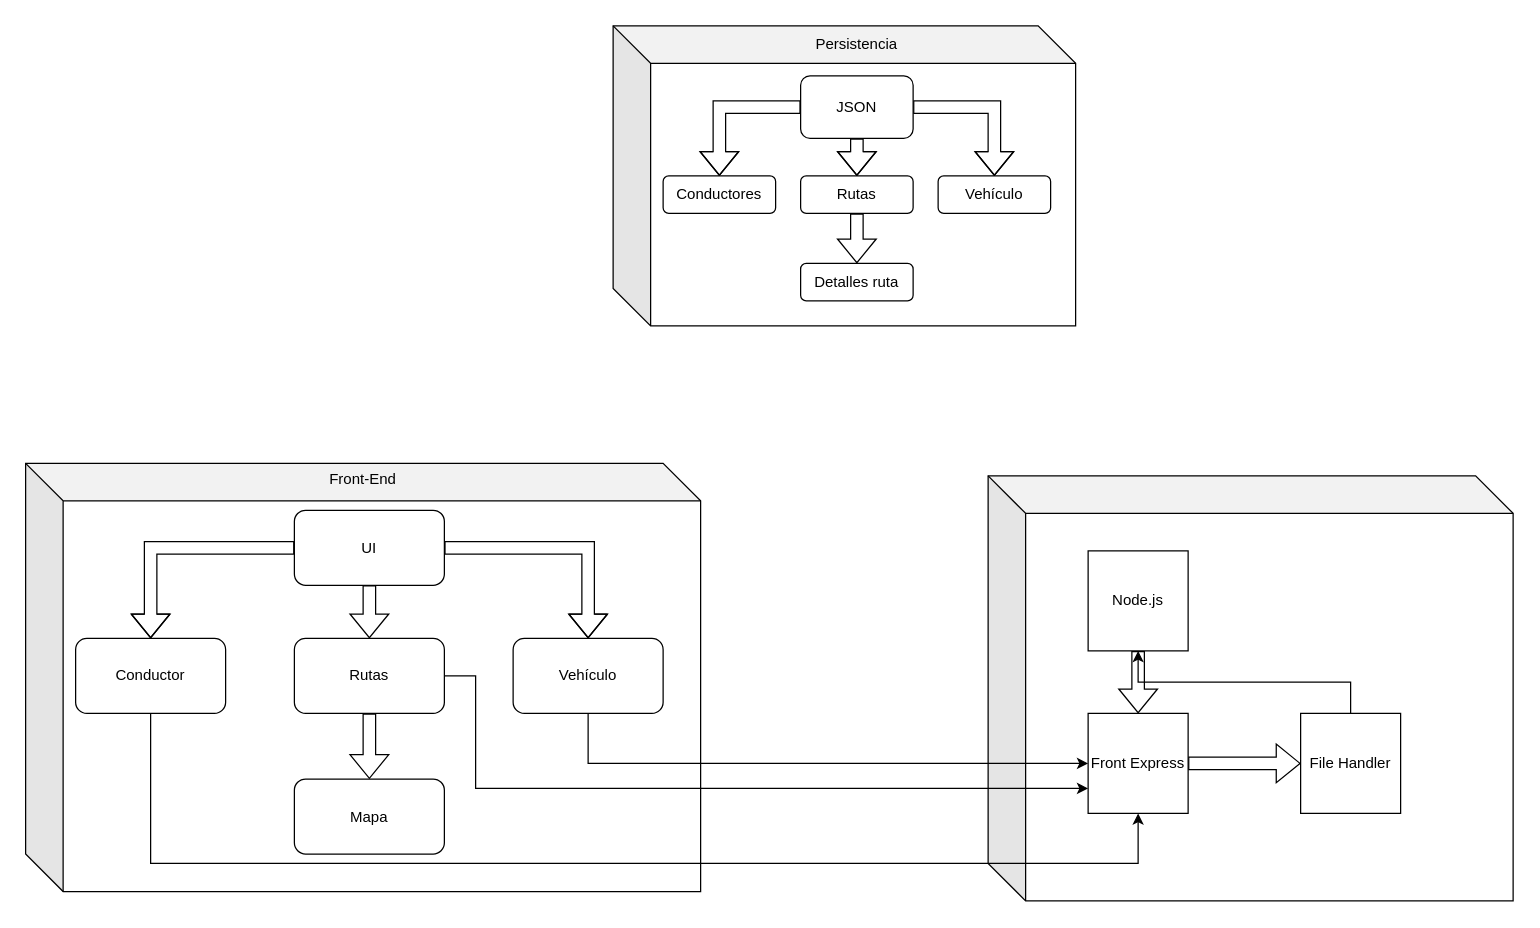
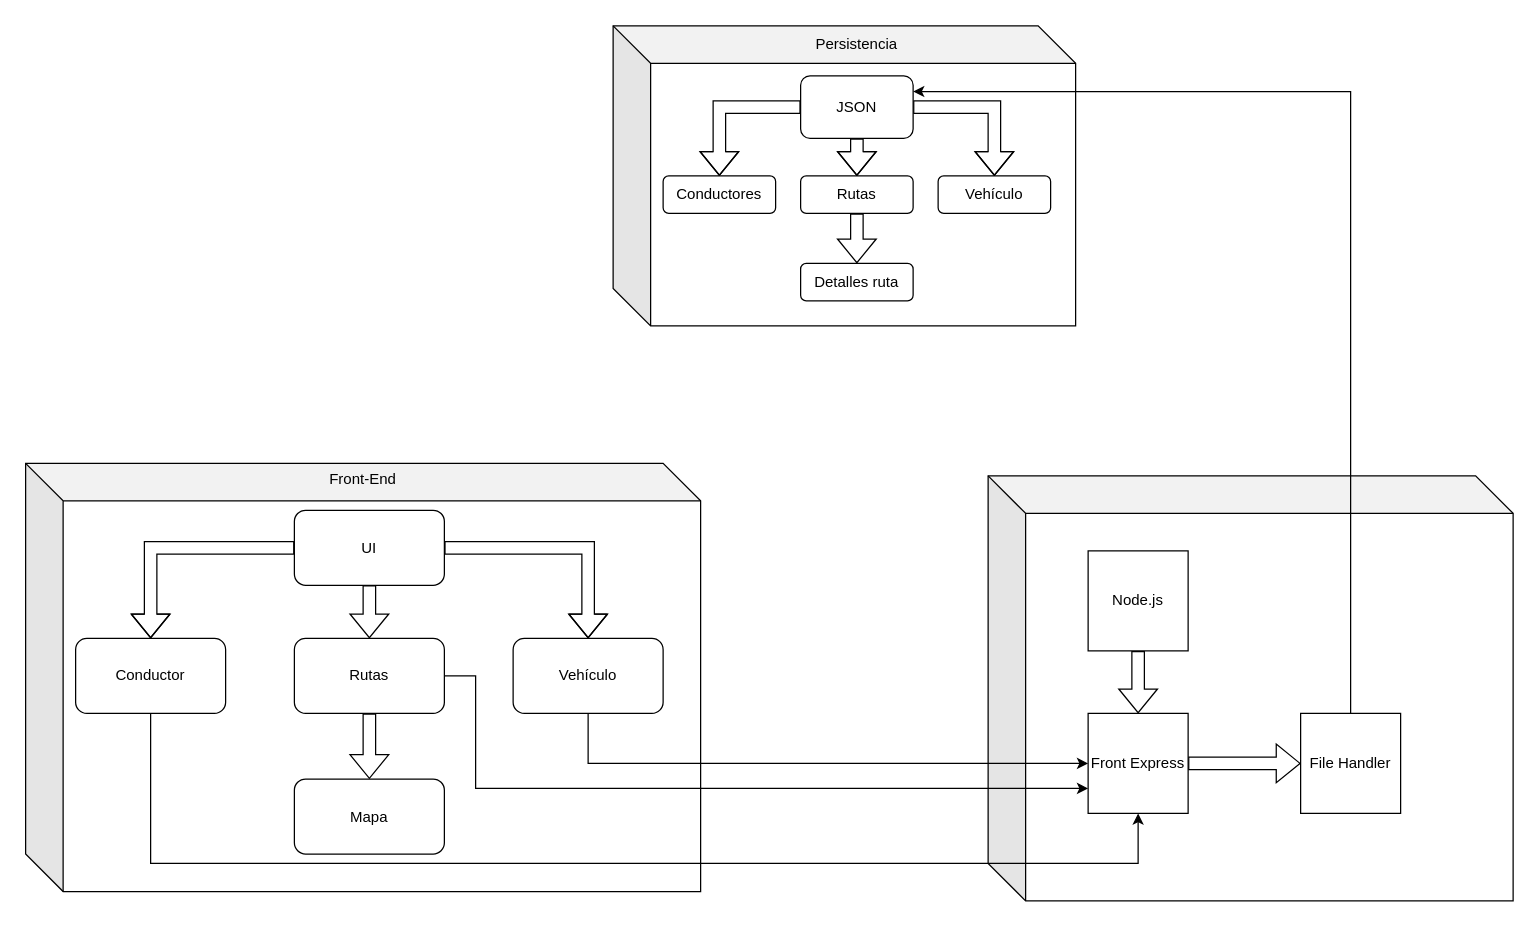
- <mxCell id="33" style="edgeStyle=orthogonalEdgeStyle;rounded=0;orthogonalLoop=1;jettySize=auto;html=1;exitX=0.5;exitY=0;exitDx=0;exitDy=0;" edge="1" parent="1" source="17" target="14"><mxGeometry relative="1" as="geometry" /></mxCell>
+ <mxCell id="33" style="edgeStyle=orthogonalEdgeStyle;rounded=0;orthogonalLoop=1;jettySize=auto;html=1;exitX=0.5;exitY=0;exitDx=0;exitDy=0;entryX=1;entryY=0.25;entryDx=0;entryDy=0;" edge="1" parent="1" source="17" target="23"><mxGeometry relative="1" as="geometry" /></mxCell>
